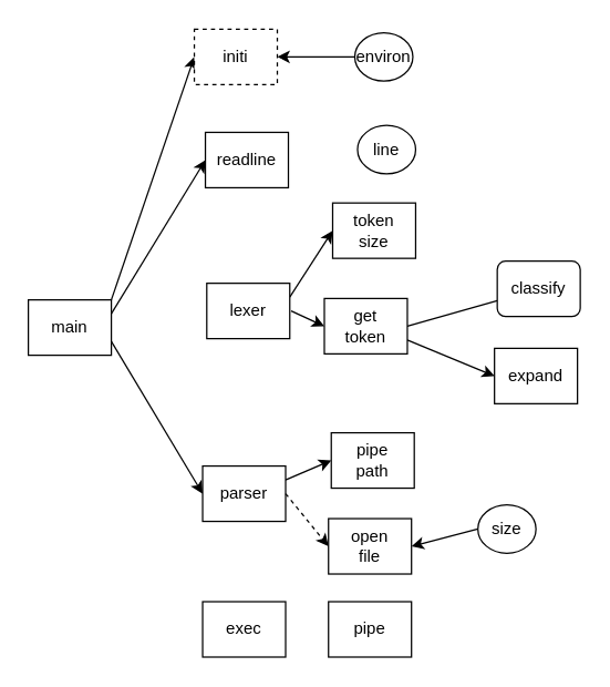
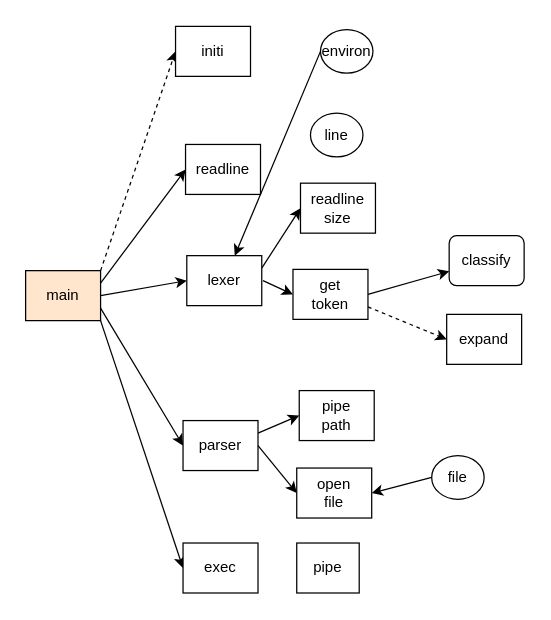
- <mxCell id="26" value="initi" style="rounded=0;whiteSpace=wrap;html=1;dashed=1;" vertex="1" parent="1"><mxGeometry x="140" y="20.5" width="60" height="40" as="geometry" /></mxCell>
+ <mxCell id="26" value="initi" style="rounded=0;whiteSpace=wrap;html=1;" vertex="1" parent="1"><mxGeometry x="140" y="20.5" width="60" height="40" as="geometry" /></mxCell>
- <mxCell id="25" value="" style="endArrow=classic;html=1;exitX=0;exitY=0.5;exitDx=0;exitDy=0;entryX=1;entryY=0.5;entryDx=0;entryDy=0;" edge="1" parent="1" source="24" target="26"><mxGeometry width="50" height="50" relative="1" as="geometry"><mxPoint x="248" y="48" as="sourcePoint" /><mxPoint x="458" y="-68" as="targetPoint" /></mxGeometry></mxCell>
+ <mxCell id="25" value="" style="endArrow=classic;html=1;exitX=0;exitY=0.5;exitDx=0;exitDy=0;" edge="1" parent="1" source="24" target="11"><mxGeometry width="50" height="50" relative="1" as="geometry"><mxPoint x="248" y="48" as="sourcePoint" /><mxPoint x="458" y="-68" as="targetPoint" /></mxGeometry></mxCell>
- <mxCell id="2" value="line" style="ellipse;whiteSpace=wrap;html=1;" parent="1" vertex="1"><mxGeometry x="258" y="90" width="42" height="35" as="geometry" /></mxCell>
+ <mxCell id="2" value="line" style="ellipse;whiteSpace=wrap;html=1;" parent="1" vertex="1"><mxGeometry x="248" y="90" width="42" height="35" as="geometry" /></mxCell>
- <mxCell id="14" value="readline" style="rounded=0;whiteSpace=wrap;html=1;" vertex="1" parent="1"><mxGeometry x="148" y="95" width="60" height="40" as="geometry" /></mxCell>
+ <mxCell id="14" value="readline" style="rounded=0;whiteSpace=wrap;html=1;" vertex="1" parent="1"><mxGeometry x="148" y="115" width="60" height="40" as="geometry" /></mxCell>
- <mxCell id="5" style="edgeStyle=none;html=1;exitX=1;exitY=0;exitDx=0;exitDy=0;entryX=0;entryY=0.5;entryDx=0;entryDy=0;" edge="1" parent="1" source="6" target="26"><mxGeometry relative="1" as="geometry" /></mxCell>
+ <mxCell id="5" style="edgeStyle=none;html=1;exitX=1;exitY=0;exitDx=0;exitDy=0;entryX=0;entryY=0.5;entryDx=0;entryDy=0;dashed=1;" edge="1" parent="1" source="6" target="26"><mxGeometry relative="1" as="geometry" /></mxCell>
- <mxCell id="29" value="token&lt;br&gt;size" style="rounded=0;whiteSpace=wrap;html=1;" vertex="1" parent="1"><mxGeometry x="240" y="146" width="60" height="40" as="geometry" /></mxCell>
+ <mxCell id="29" value="readline&lt;br&gt;size" style="rounded=0;whiteSpace=wrap;html=1;" vertex="1" parent="1"><mxGeometry x="240" y="146" width="60" height="40" as="geometry" /></mxCell>
- <mxCell id="27" style="edgeStyle=none;html=1;exitX=1;exitY=0.5;exitDx=0;exitDy=0;endArrow=none;" edge="1" parent="1" source="28" target="30"><mxGeometry relative="1" as="geometry" /></mxCell>
+ <mxCell id="27" style="edgeStyle=none;html=1;exitX=1;exitY=0.5;exitDx=0;exitDy=0;" edge="1" parent="1" source="28" target="30"><mxGeometry relative="1" as="geometry" /></mxCell>
+ <mxCell id="15" value="" style="endArrow=classic;html=1;entryX=0;entryY=0.5;entryDx=0;entryDy=0;exitX=1;exitY=0.5;exitDx=0;exitDy=0;" edge="1" parent="1" source="6" target="11"><mxGeometry width="50" height="50" relative="1" as="geometry"><mxPoint x="120" y="109" as="sourcePoint" /><mxPoint x="158" y="69" as="targetPoint" /></mxGeometry></mxCell>
- <mxCell id="6" value="main" style="rounded=0;whiteSpace=wrap;html=1;" parent="1" vertex="1"><mxGeometry x="20" y="216" width="60" height="40" as="geometry" /></mxCell>
+ <mxCell id="6" value="main" style="rounded=0;whiteSpace=wrap;html=1;fillColor=#ffe6cc;" parent="1" vertex="1"><mxGeometry x="20" y="216" width="60" height="40" as="geometry" /></mxCell>
- <mxCell id="8" style="edgeStyle=none;html=1;exitX=1;exitY=0.75;exitDx=0;exitDy=0;entryX=0;entryY=0.5;entryDx=0;entryDy=0;" edge="1" parent="1" source="28" target="19"><mxGeometry relative="1" as="geometry"><mxPoint x="380" y="271" as="sourcePoint" /><mxPoint x="400" y="259" as="targetPoint" /></mxGeometry></mxCell>
+ <mxCell id="8" style="edgeStyle=none;html=1;exitX=1;exitY=0.75;exitDx=0;exitDy=0;entryX=0;entryY=0.5;entryDx=0;entryDy=0;dashed=1;" edge="1" parent="1" source="28" target="19"><mxGeometry relative="1" as="geometry"><mxPoint x="380" y="271" as="sourcePoint" /><mxPoint x="400" y="259" as="targetPoint" /></mxGeometry></mxCell>
+ <mxCell id="4" style="edgeStyle=none;html=1;exitX=1;exitY=1;exitDx=0;exitDy=0;entryX=0;entryY=0.5;entryDx=0;entryDy=0;" edge="1" parent="1" source="6" target="17"><mxGeometry relative="1" as="geometry" /></mxCell>
- <mxCell id="16" style="edgeStyle=none;html=1;exitX=1;exitY=0.5;exitDx=0;exitDy=0;entryX=0;entryY=0.5;entryDx=0;entryDy=0;dashed=1;" edge="1" parent="1" source="13" target="20"><mxGeometry relative="1" as="geometry" /></mxCell>
+ <mxCell id="16" style="edgeStyle=none;html=1;exitX=1;exitY=0.5;exitDx=0;exitDy=0;entryX=0;entryY=0.5;entryDx=0;entryDy=0;" edge="1" parent="1" source="13" target="20"><mxGeometry relative="1" as="geometry" /></mxCell>
- <mxCell id="23" value="size" style="ellipse;whiteSpace=wrap;html=1;" vertex="1" parent="1"><mxGeometry x="345" y="364" width="42" height="35" as="geometry" /></mxCell>
+ <mxCell id="23" value="file" style="ellipse;whiteSpace=wrap;html=1;" vertex="1" parent="1"><mxGeometry x="345" y="364" width="42" height="35" as="geometry" /></mxCell>
- <mxCell id="18" value="pipe" style="rounded=0;whiteSpace=wrap;html=1;" vertex="1" parent="1"><mxGeometry x="237" y="434" width="60" height="40" as="geometry" /></mxCell>
+ <mxCell id="18" value="pipe" style="rounded=0;whiteSpace=wrap;html=1;" vertex="1" parent="1"><mxGeometry x="237" y="434" width="50" height="40" as="geometry" /></mxCell>
